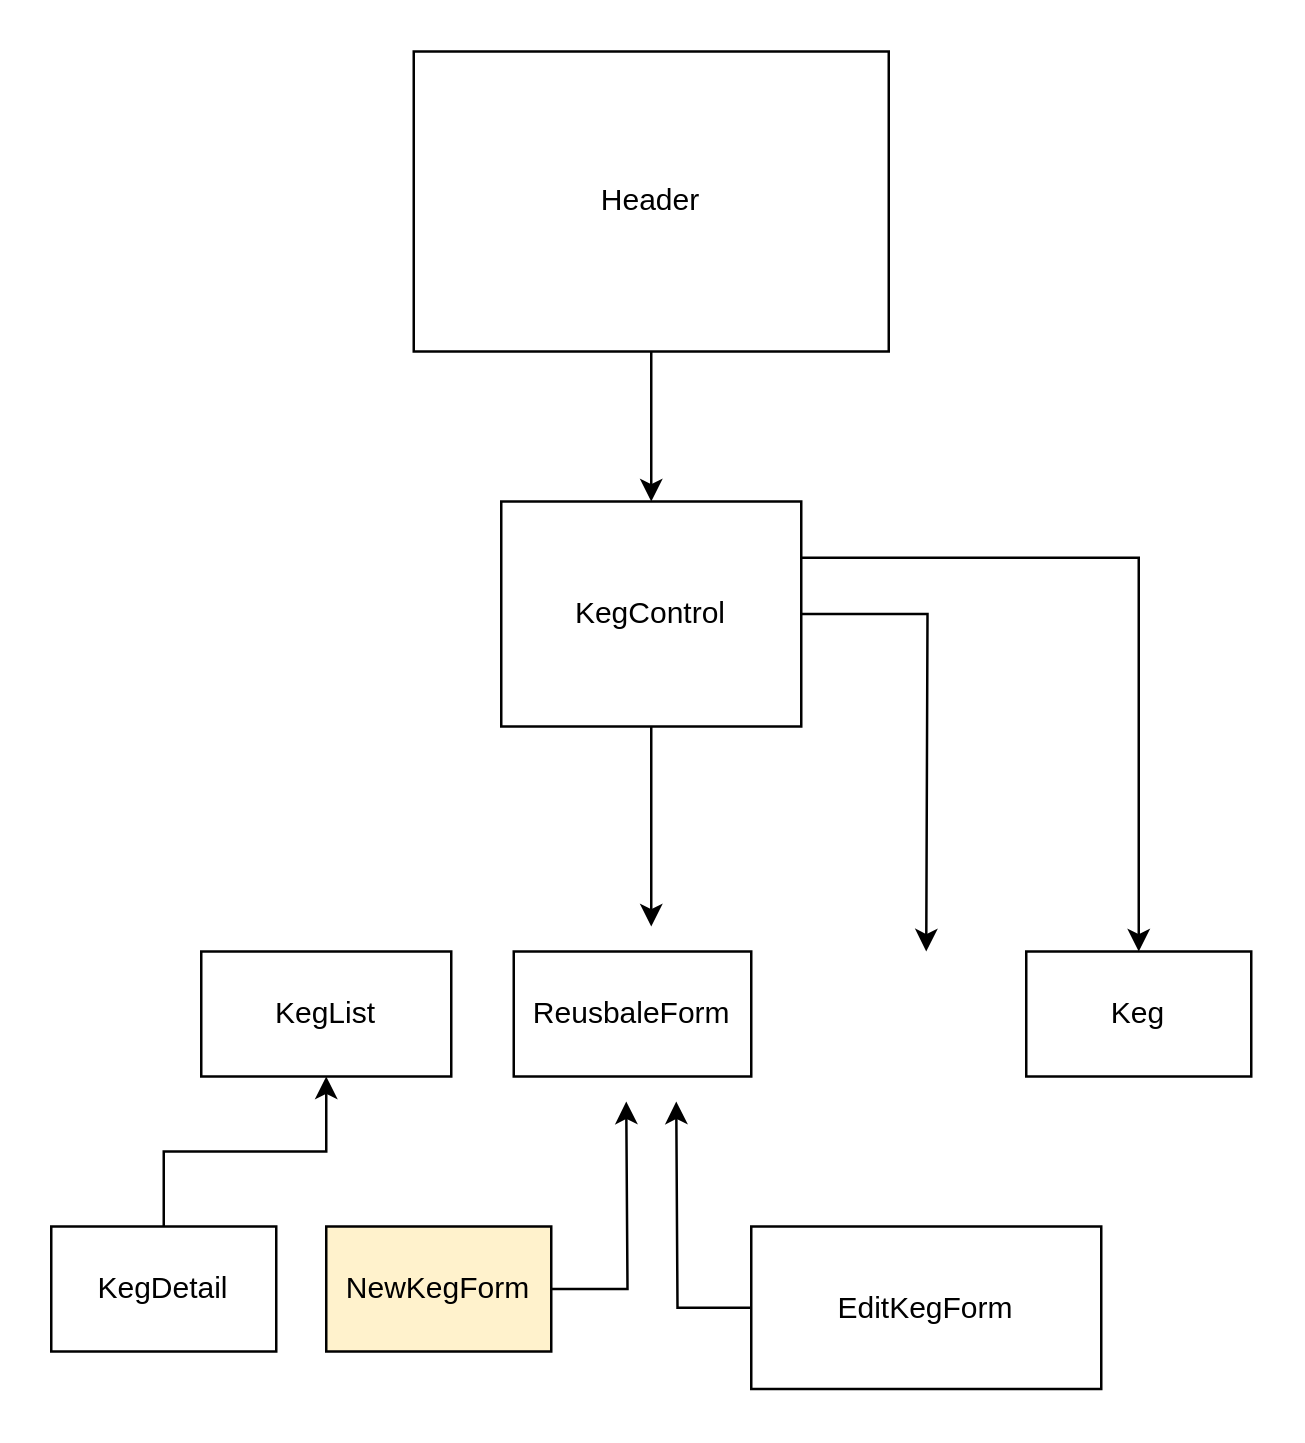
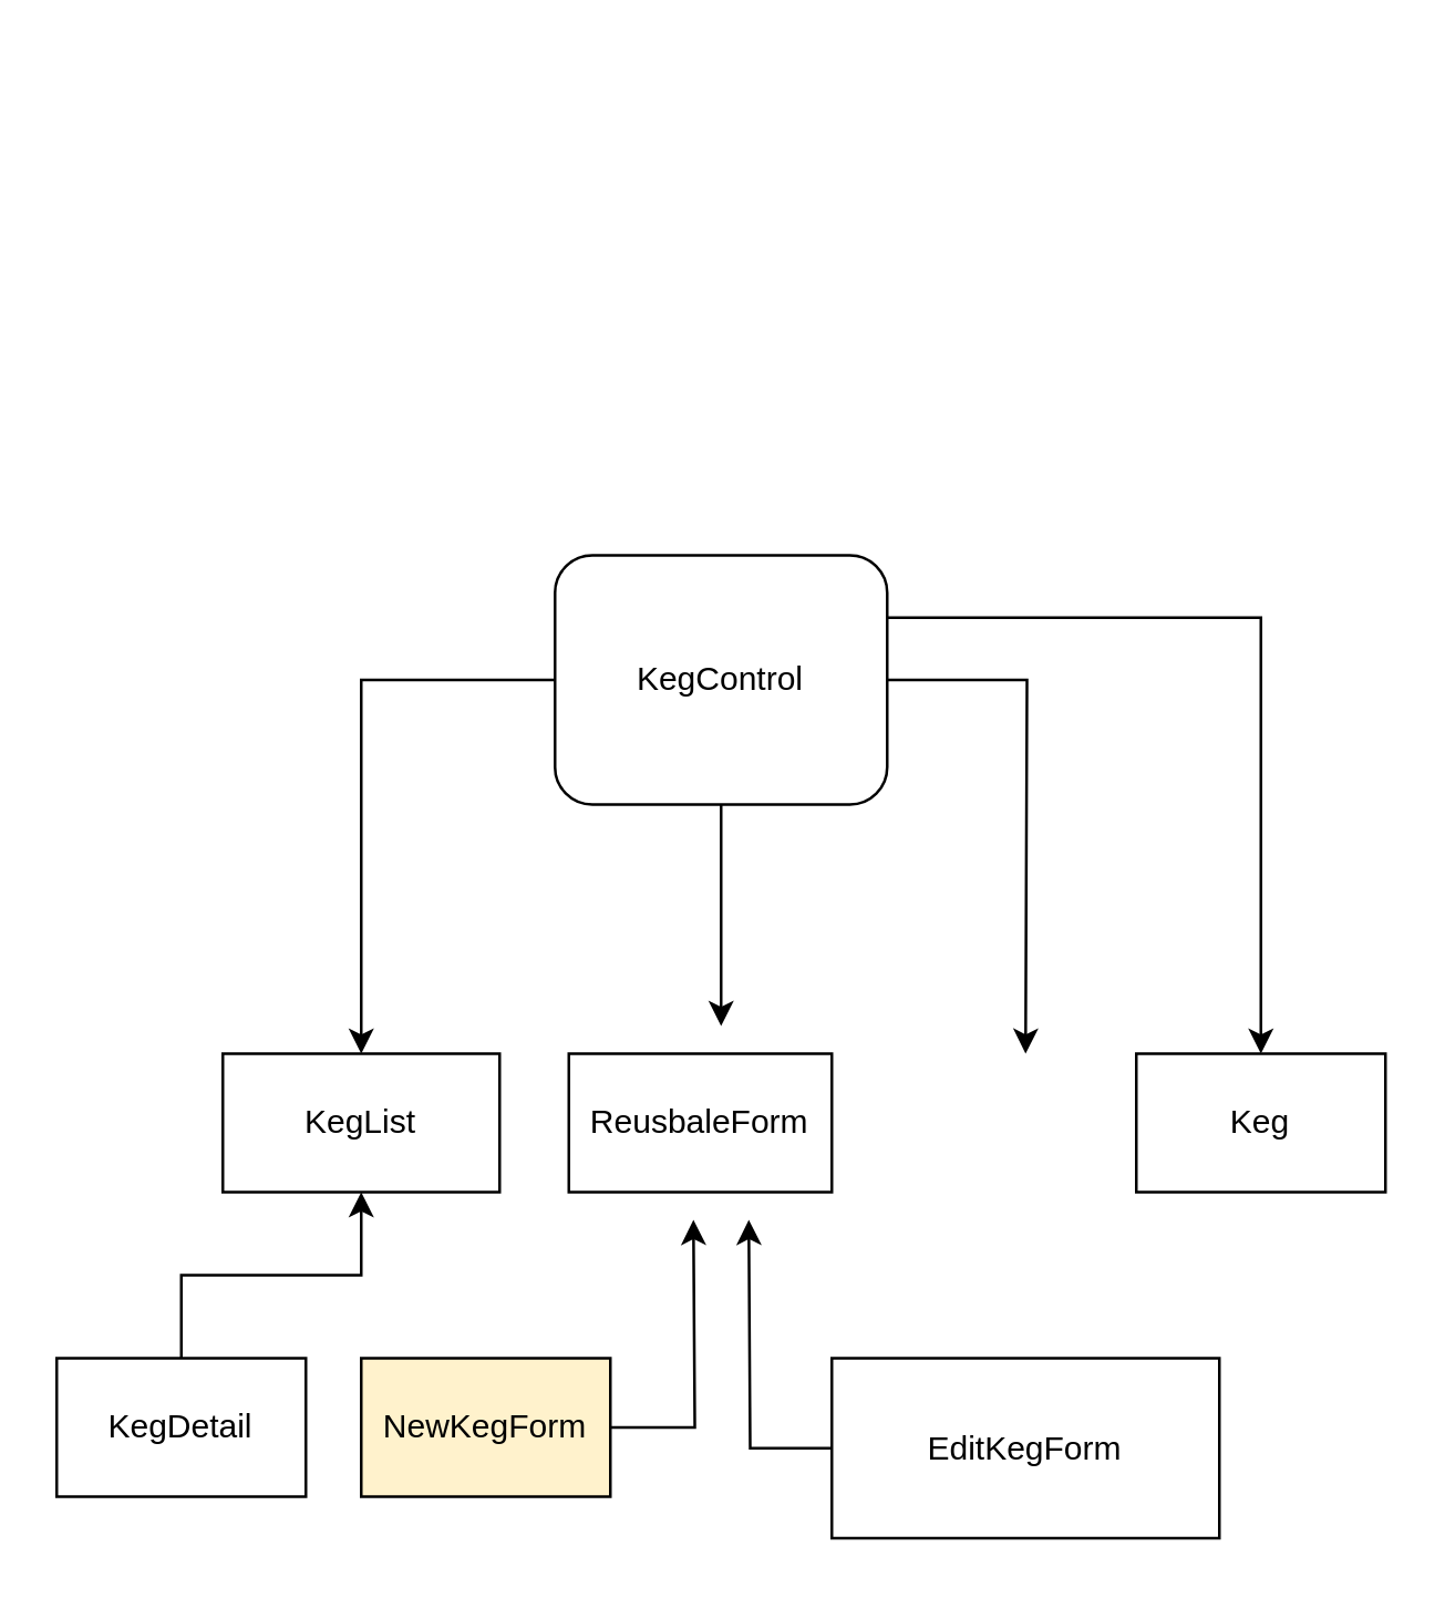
- <mxCell id="15" value="Header" style="whiteSpace=wrap;html=1;" vertex="1" parent="1"><mxGeometry x="165" y="20" width="190" height="120" as="geometry" /></mxCell>
- <mxCell id="14" style="edgeStyle=orthogonalEdgeStyle;rounded=0;orthogonalLoop=1;jettySize=auto;html=1;exitX=0.5;exitY=1;exitDx=0;exitDy=0;entryX=0.5;entryY=0;entryDx=0;entryDy=0;" edge="1" parent="1" source="15" target="6"><mxGeometry relative="1" as="geometry" /></mxCell>
- <mxCell id="6" value="KegControl" style="whiteSpace=wrap;html=1;" vertex="1" parent="1"><mxGeometry x="200" y="200" width="120" height="90" as="geometry" /></mxCell>
+ <mxCell id="6" value="KegControl" style="whiteSpace=wrap;html=1;rounded=1;" vertex="1" parent="1"><mxGeometry x="200" y="200" width="120" height="90" as="geometry" /></mxCell>
+ <mxCell id="4" style="edgeStyle=orthogonalEdgeStyle;rounded=0;orthogonalLoop=1;jettySize=auto;html=1;" edge="1" parent="1" source="6" target="7"><mxGeometry relative="1" as="geometry" /></mxCell>
